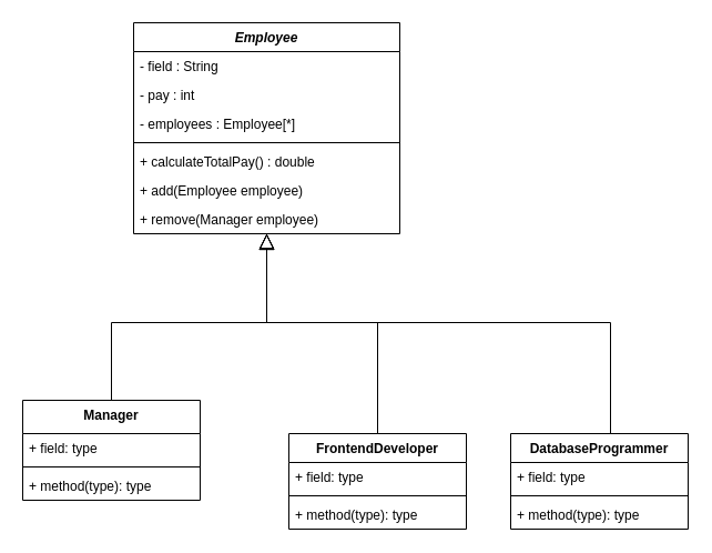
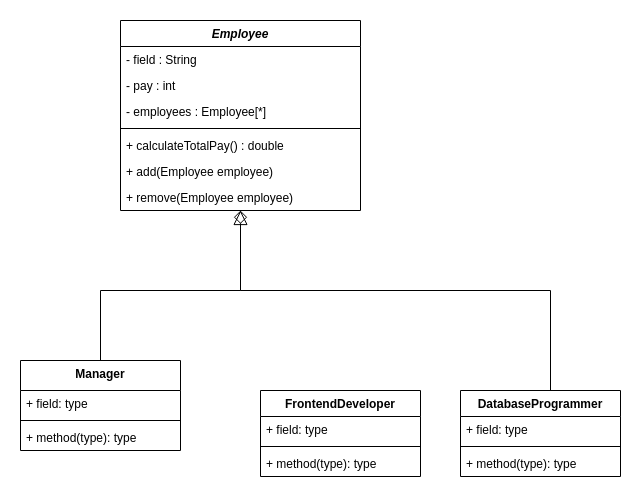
- <mxCell id="9" value="+ remove(Manager employee)" style="text;strokeColor=none;fillColor=none;align=left;verticalAlign=top;spacingLeft=4;spacingRight=4;overflow=hidden;rotatable=0;points=[[0,0.5],[1,0.5]];portConstraint=eastwest;" vertex="1" parent="2"><mxGeometry y="164" width="240" height="26" as="geometry" /></mxCell>
+ <mxCell id="9" value="+ remove(Employee employee)" style="text;strokeColor=none;fillColor=none;align=left;verticalAlign=top;spacingLeft=4;spacingRight=4;overflow=hidden;rotatable=0;points=[[0,0.5],[1,0.5]];portConstraint=eastwest;" vertex="1" parent="2"><mxGeometry y="164" width="240" height="26" as="geometry" /></mxCell>
- <mxCell id="20" style="edgeStyle=orthogonalEdgeStyle;rounded=0;orthogonalLoop=1;jettySize=auto;html=1;endArrow=block;endFill=0;endSize=11;" edge="1" parent="1" source="21" target="2"><mxGeometry relative="1" as="geometry"><Array as="points"><mxPoint x="550" y="290" /><mxPoint x="240" y="290" /></Array></mxGeometry></mxCell>
+ <mxCell id="20" style="edgeStyle=orthogonalEdgeStyle;rounded=0;orthogonalLoop=1;jettySize=auto;html=1;endArrow=diamond;endFill=0;endSize=11;" edge="1" parent="1" source="21" target="2"><mxGeometry relative="1" as="geometry"><Array as="points"><mxPoint x="550" y="290" /><mxPoint x="240" y="290" /></Array></mxGeometry></mxCell>
- <mxCell id="15" style="edgeStyle=orthogonalEdgeStyle;rounded=0;orthogonalLoop=1;jettySize=auto;html=1;endArrow=block;endFill=0;endSize=12;" edge="1" parent="1" source="16" target="2"><mxGeometry relative="1" as="geometry"><Array as="points"><mxPoint x="340" y="290" /><mxPoint x="240" y="290" /></Array></mxGeometry></mxCell>
